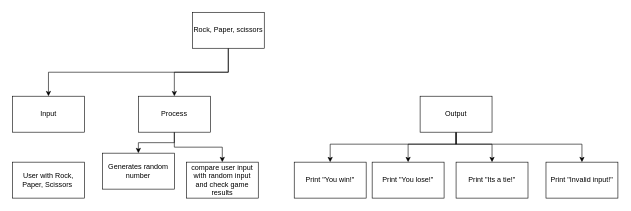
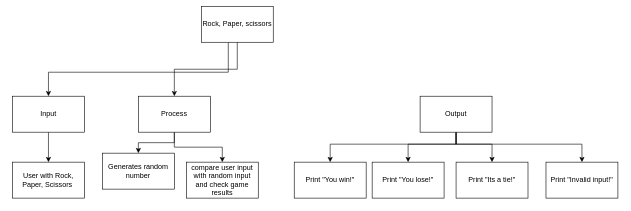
- <mxCell id="4" value="Rock, Paper, scissors" style="whiteSpace=wrap;html=1;" vertex="1" parent="1"><mxGeometry x="320" y="20" width="120" height="60" as="geometry" /></mxCell>
+ <mxCell id="4" value="Rock, Paper, scissors" style="whiteSpace=wrap;html=1;" vertex="1" parent="1"><mxGeometry x="335" y="10" width="120" height="60" as="geometry" /></mxCell>
+ <mxCell id="5" style="edgeStyle=orthogonalEdgeStyle;rounded=0;html=1;entryX=0.5;entryY=0;entryDx=0;entryDy=0;" edge="1" parent="1" source="6" target="11"><mxGeometry relative="1" as="geometry" /></mxCell>
